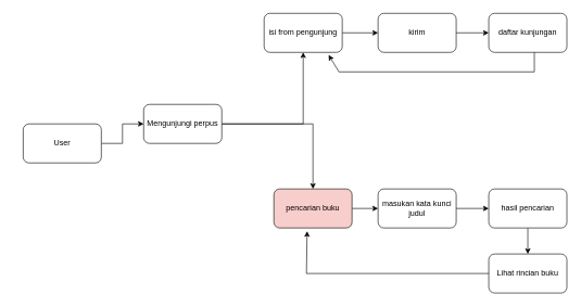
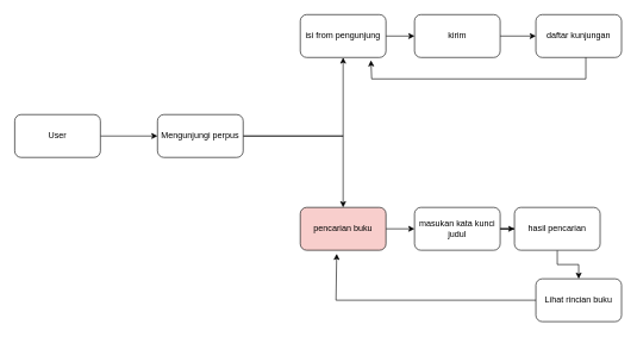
- <mxCell id="8" value="isi from pengunjung" style="whiteSpace=wrap;html=1;rounded=1;" vertex="1" parent="1"><mxGeometry x="405" y="20" width="120" height="60" as="geometry" /></mxCell>
+ <mxCell id="8" value="isi from pengunjung" style="whiteSpace=wrap;html=1;rounded=1;" vertex="1" parent="1"><mxGeometry x="420" y="20" width="120" height="60" as="geometry" /></mxCell>
- <mxCell id="3" value="User" style="rounded=1;whiteSpace=wrap;html=1;" vertex="1" parent="1"><mxGeometry x="35" y="190" width="120" height="60" as="geometry" /></mxCell>
+ <mxCell id="3" value="User" style="rounded=1;whiteSpace=wrap;html=1;" vertex="1" parent="1"><mxGeometry y="160" width="120" height="60" as="geometry" x="20" /></mxCell>
- <mxCell id="17" value="hasil pencarian" style="whiteSpace=wrap;html=1;rounded=1;" vertex="1" parent="1"><mxGeometry x="750" y="290" width="120" height="60" as="geometry" /></mxCell>
+ <mxCell id="17" value="hasil pencarian" style="whiteSpace=wrap;html=1;rounded=1;" vertex="1" parent="1"><mxGeometry x="720" y="290" width="120" height="60" as="geometry" /></mxCell>
